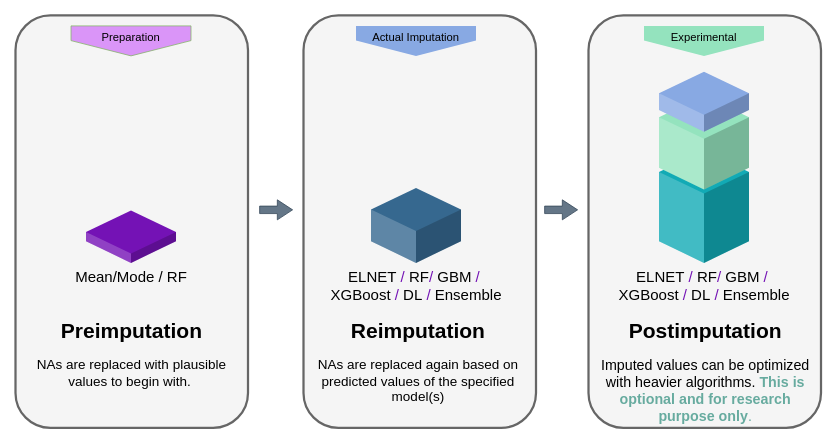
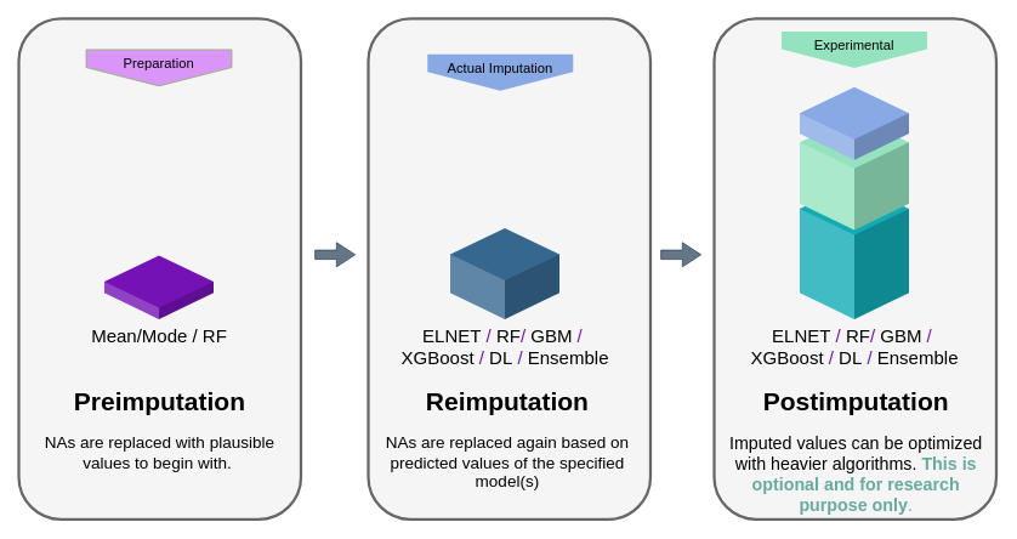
- <mxCell id="5" value="Preparation" style="shape=offPageConnector;whiteSpace=wrap;html=1;fillColor=#DA95F8;fontSize=15;size=0.509;verticalAlign=top;strokeColor=#82b366;shadow=0;rounded=0;gradientColor=none;gradientDirection=west;" parent="1" vertex="1"><mxGeometry x="94" y="34" width="160" height="40" as="geometry" /></mxCell>
+ <mxCell id="5" value="Preparation" style="shape=offPageConnector;whiteSpace=wrap;html=1;fillColor=#DA95F8;fontSize=15;size=0.509;verticalAlign=top;strokeColor=#82b366;shadow=0;rounded=0;gradientColor=none;gradientDirection=west;" parent="1" vertex="1"><mxGeometry x="94" y="54" width="160" height="40" as="geometry" /></mxCell>
- <mxCell id="12" value="Actual Imputation" style="shape=offPageConnector;whiteSpace=wrap;html=1;fillColor=#88A9E3;fontSize=15;fontColor=#000000;size=0.509;verticalAlign=top;strokeColor=none;gradientColor=none;gradientDirection=west;" parent="1" vertex="1"><mxGeometry x="474" y="34" width="160" height="40" as="geometry" /></mxCell>
+ <mxCell id="12" value="Actual Imputation" style="shape=offPageConnector;whiteSpace=wrap;html=1;fillColor=#88A9E3;fontSize=15;fontColor=#000000;size=0.509;verticalAlign=top;strokeColor=none;gradientColor=none;gradientDirection=west;" parent="1" vertex="1"><mxGeometry x="469" y="59" width="160" height="40" as="geometry" /></mxCell>
